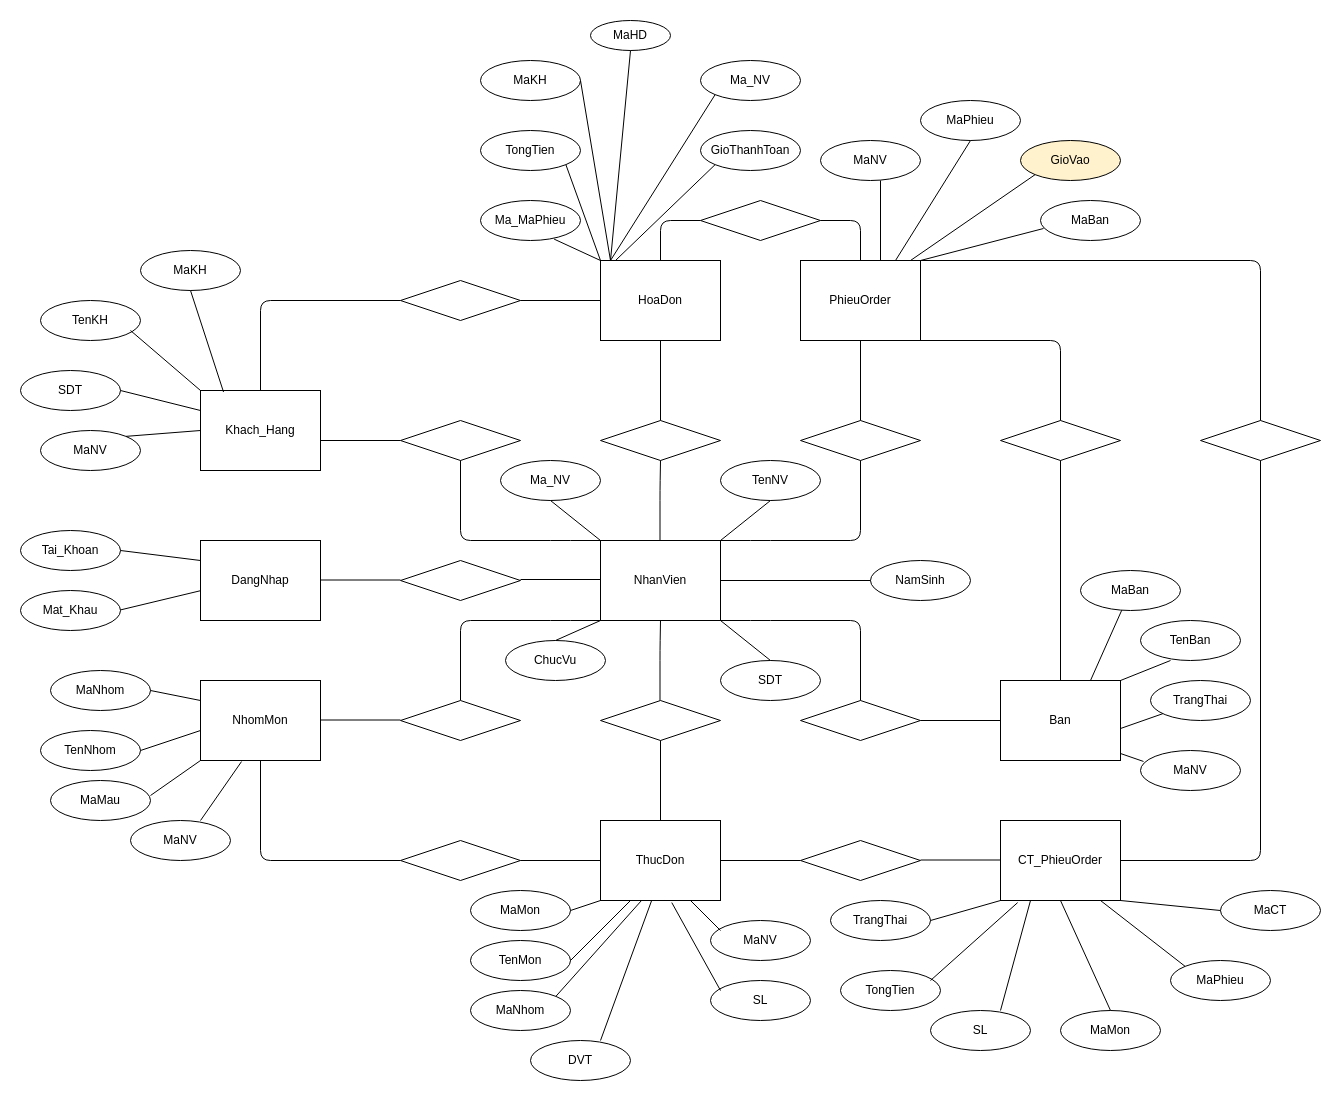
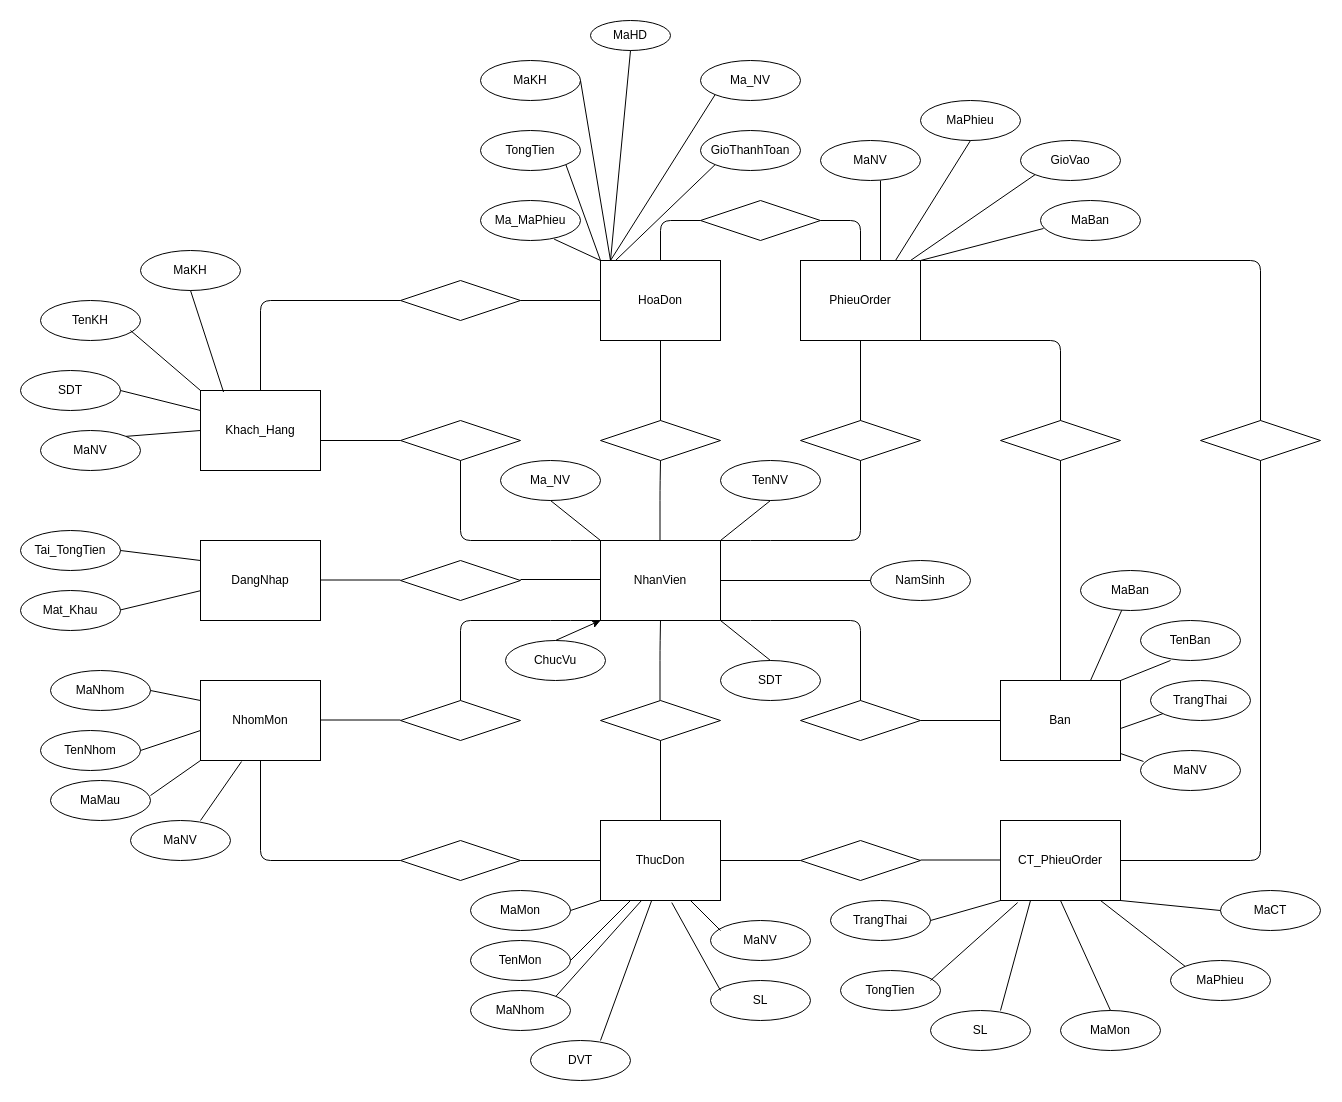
- <mxCell id="86" value="GioVao" style="ellipse;whiteSpace=wrap;html=1;fillColor=#fff2cc;" vertex="1" parent="1"><mxGeometry x="1020" y="140" width="100" height="40" as="geometry" /></mxCell>
+ <mxCell id="86" value="GioVao" style="ellipse;whiteSpace=wrap;html=1;" vertex="1" parent="1"><mxGeometry x="1020" y="140" width="100" height="40" as="geometry" /></mxCell>
- <mxCell id="60" value="Tai_Khoan" style="ellipse;whiteSpace=wrap;html=1;" vertex="1" parent="1"><mxGeometry x="20" y="530" width="100" height="40" as="geometry" /></mxCell>
+ <mxCell id="60" value="Tai_TongTien" style="ellipse;whiteSpace=wrap;html=1;" vertex="1" parent="1"><mxGeometry x="20" y="530" width="100" height="40" as="geometry" /></mxCell>
- <mxCell id="55" value="" style="endArrow=none;html=1;exitX=0.5;exitY=0;exitDx=0;exitDy=0;entryX=0;entryY=1;entryDx=0;entryDy=0;" edge="1" parent="1" source="54" target="2"><mxGeometry width="50" height="50" relative="1" as="geometry"><mxPoint x="590" y="660" as="sourcePoint" /><mxPoint x="630" y="620" as="targetPoint" /></mxGeometry></mxCell>
+ <mxCell id="55" value="" style="endArrow=classic;html=1;exitX=0.5;exitY=0;exitDx=0;exitDy=0;entryX=0;entryY=1;entryDx=0;entryDy=0;" edge="1" parent="1" source="54" target="2"><mxGeometry width="50" height="50" relative="1" as="geometry"><mxPoint x="590" y="660" as="sourcePoint" /><mxPoint x="630" y="620" as="targetPoint" /></mxGeometry></mxCell>
